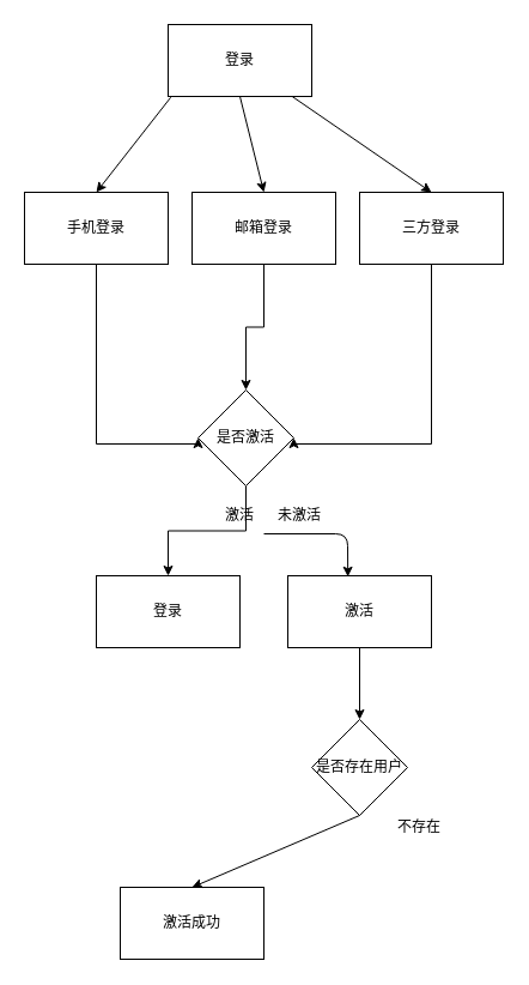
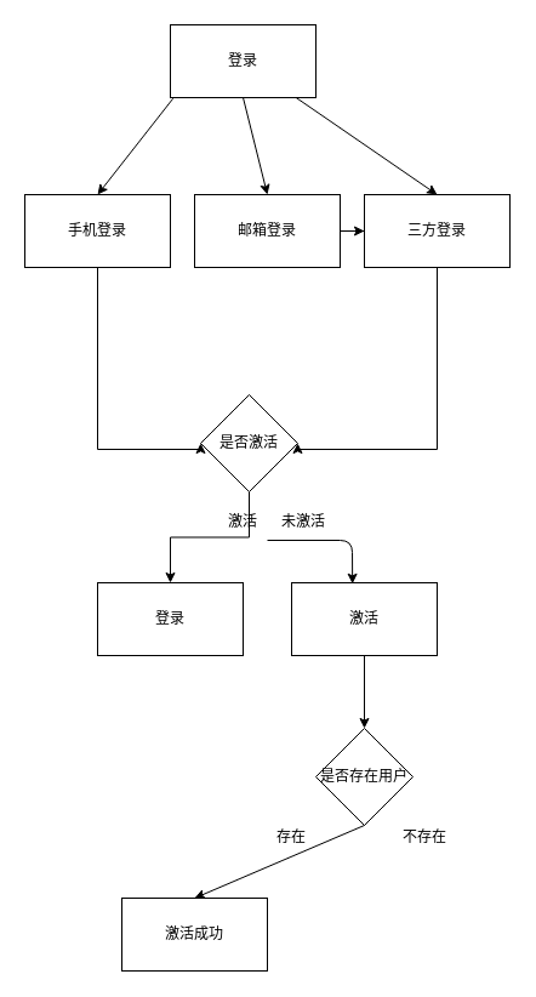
- <mxCell id="5" style="edgeStyle=orthogonalEdgeStyle;rounded=0;orthogonalLoop=1;jettySize=auto;html=1;" parent="1" source="6" target="13" edge="1"><mxGeometry relative="1" as="geometry" /></mxCell>
+ <mxCell id="5" style="edgeStyle=orthogonalEdgeStyle;rounded=0;orthogonalLoop=1;jettySize=auto;html=1;" parent="1" source="6" target="10" edge="1"><mxGeometry relative="1" as="geometry" /></mxCell>
+ <mxCell id="24" value="存在" style="text;html=1;strokeColor=none;fillColor=none;align=center;verticalAlign=middle;whiteSpace=wrap;rounded=0;" parent="1" vertex="1"><mxGeometry x="220" y="680" width="40" height="20" as="geometry" /></mxCell>
